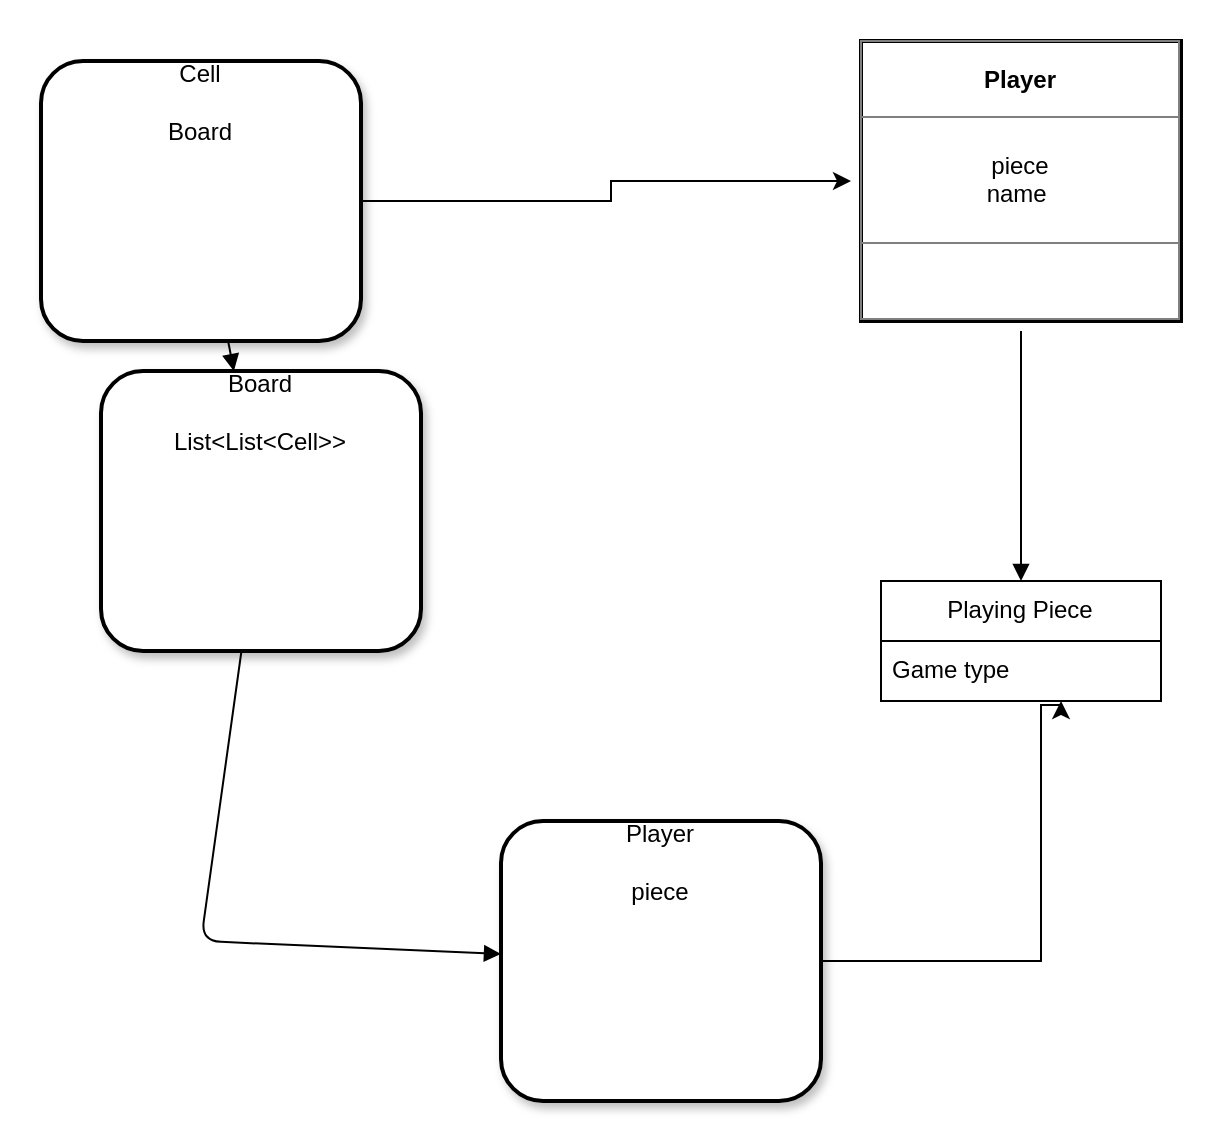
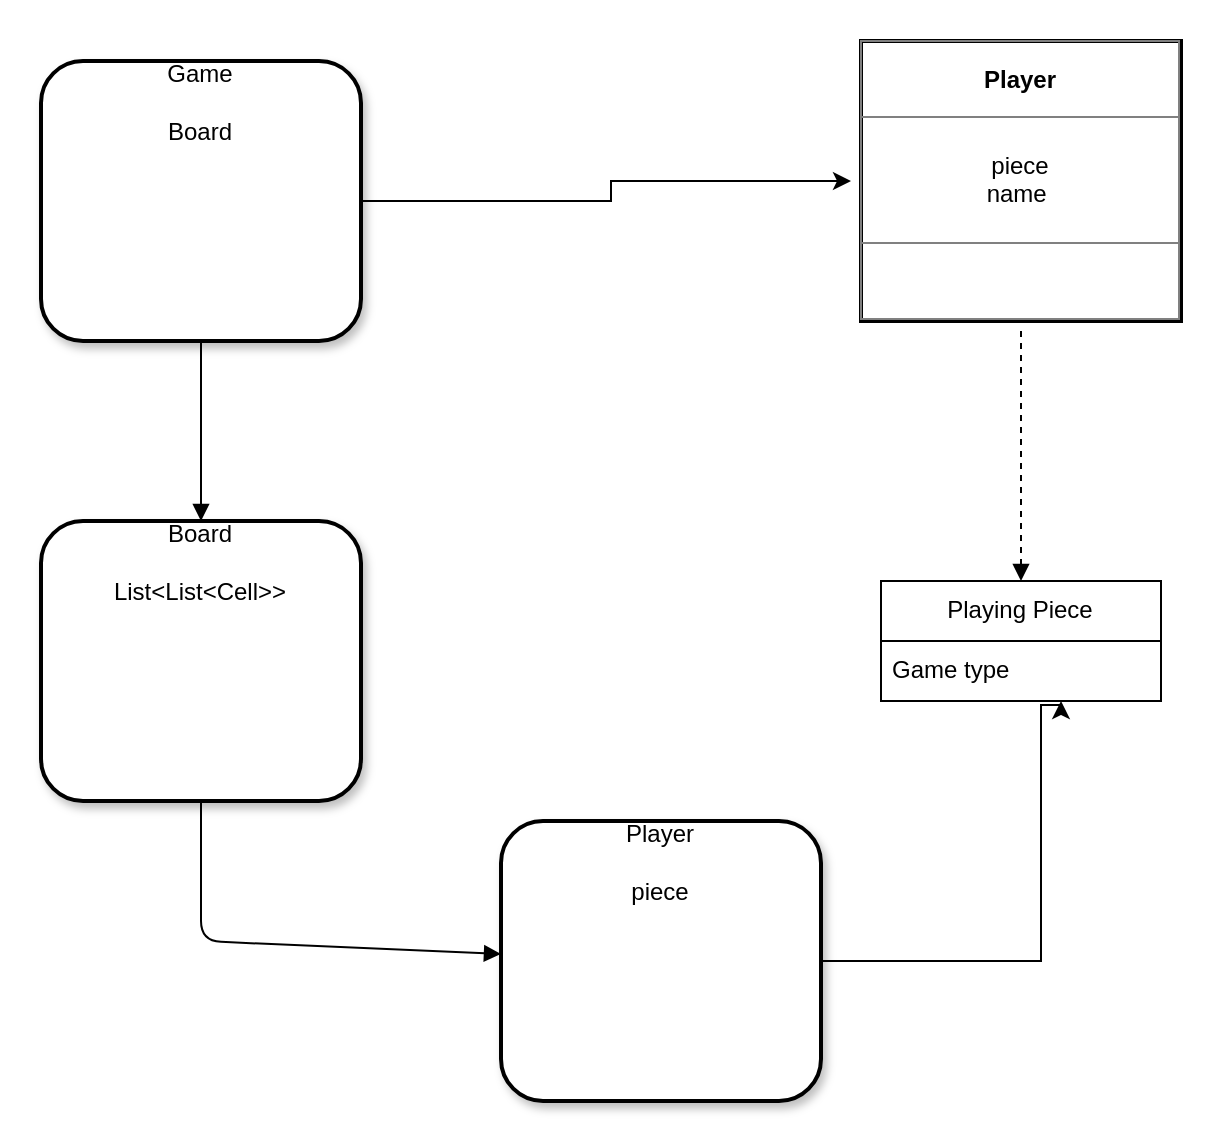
- <mxCell id="8" value="&lt;div style=&quot;&quot;&gt;&lt;span style=&quot;background-color: initial;&quot;&gt;Cell&lt;/span&gt;&lt;/div&gt;&lt;div style=&quot;&quot;&gt;&lt;span style=&quot;background-color: initial;&quot;&gt;&lt;br&gt;&lt;/span&gt;&lt;/div&gt;&lt;div style=&quot;&quot;&gt;&lt;span style=&quot;background-color: initial;&quot;&gt;Board&lt;/span&gt;&lt;/div&gt;" style="text;html=1;whiteSpace=wrap;strokeColor=default;fillColor=default;overflow=fill;strokeWidth=2;align=center;glass=0;shadow=1;rounded=1;" parent="1" vertex="1"><mxGeometry x="20" y="30" width="160" height="140" as="geometry" /></mxCell>
+ <mxCell id="8" value="&lt;div style=&quot;&quot;&gt;&lt;span style=&quot;background-color: initial;&quot;&gt;Game&lt;/span&gt;&lt;/div&gt;&lt;div style=&quot;&quot;&gt;&lt;span style=&quot;background-color: initial;&quot;&gt;&lt;br&gt;&lt;/span&gt;&lt;/div&gt;&lt;div style=&quot;&quot;&gt;&lt;span style=&quot;background-color: initial;&quot;&gt;Board&lt;/span&gt;&lt;/div&gt;" style="text;html=1;whiteSpace=wrap;strokeColor=default;fillColor=default;overflow=fill;strokeWidth=2;align=center;glass=0;shadow=1;rounded=1;" parent="1" vertex="1"><mxGeometry x="20" y="30" width="160" height="140" as="geometry" /></mxCell>
- <mxCell id="2" style="edgeStyle=none;html=1;entryX=0.5;entryY=0;entryDx=0;entryDy=0;endArrow=block;endFill=1;" parent="1" source="3" target="4" edge="1"><mxGeometry relative="1" as="geometry" /></mxCell>
+ <mxCell id="2" style="edgeStyle=none;html=1;entryX=0.5;entryY=0;entryDx=0;entryDy=0;endArrow=block;endFill=1;dashed=1;" parent="1" source="3" target="4" edge="1"><mxGeometry relative="1" as="geometry" /></mxCell>
- <mxCell id="10" value="&lt;div style=&quot;&quot;&gt;Board&lt;/div&gt;&lt;div style=&quot;&quot;&gt;&lt;br&gt;&lt;/div&gt;&lt;div style=&quot;&quot;&gt;List&amp;lt;List&amp;lt;Cell&amp;gt;&amp;gt;&lt;/div&gt;" style="text;html=1;whiteSpace=wrap;strokeColor=default;fillColor=default;overflow=fill;strokeWidth=2;align=center;glass=0;shadow=1;rounded=1;" parent="1" vertex="1"><mxGeometry x="50" y="185" width="160" height="140" as="geometry" /></mxCell>
+ <mxCell id="10" value="&lt;div style=&quot;&quot;&gt;Board&lt;/div&gt;&lt;div style=&quot;&quot;&gt;&lt;br&gt;&lt;/div&gt;&lt;div style=&quot;&quot;&gt;List&amp;lt;List&amp;lt;Cell&amp;gt;&amp;gt;&lt;/div&gt;" style="text;html=1;whiteSpace=wrap;strokeColor=default;fillColor=default;overflow=fill;strokeWidth=2;align=center;glass=0;shadow=1;rounded=1;" parent="1" vertex="1"><mxGeometry x="20" y="260" width="160" height="140" as="geometry" /></mxCell>
